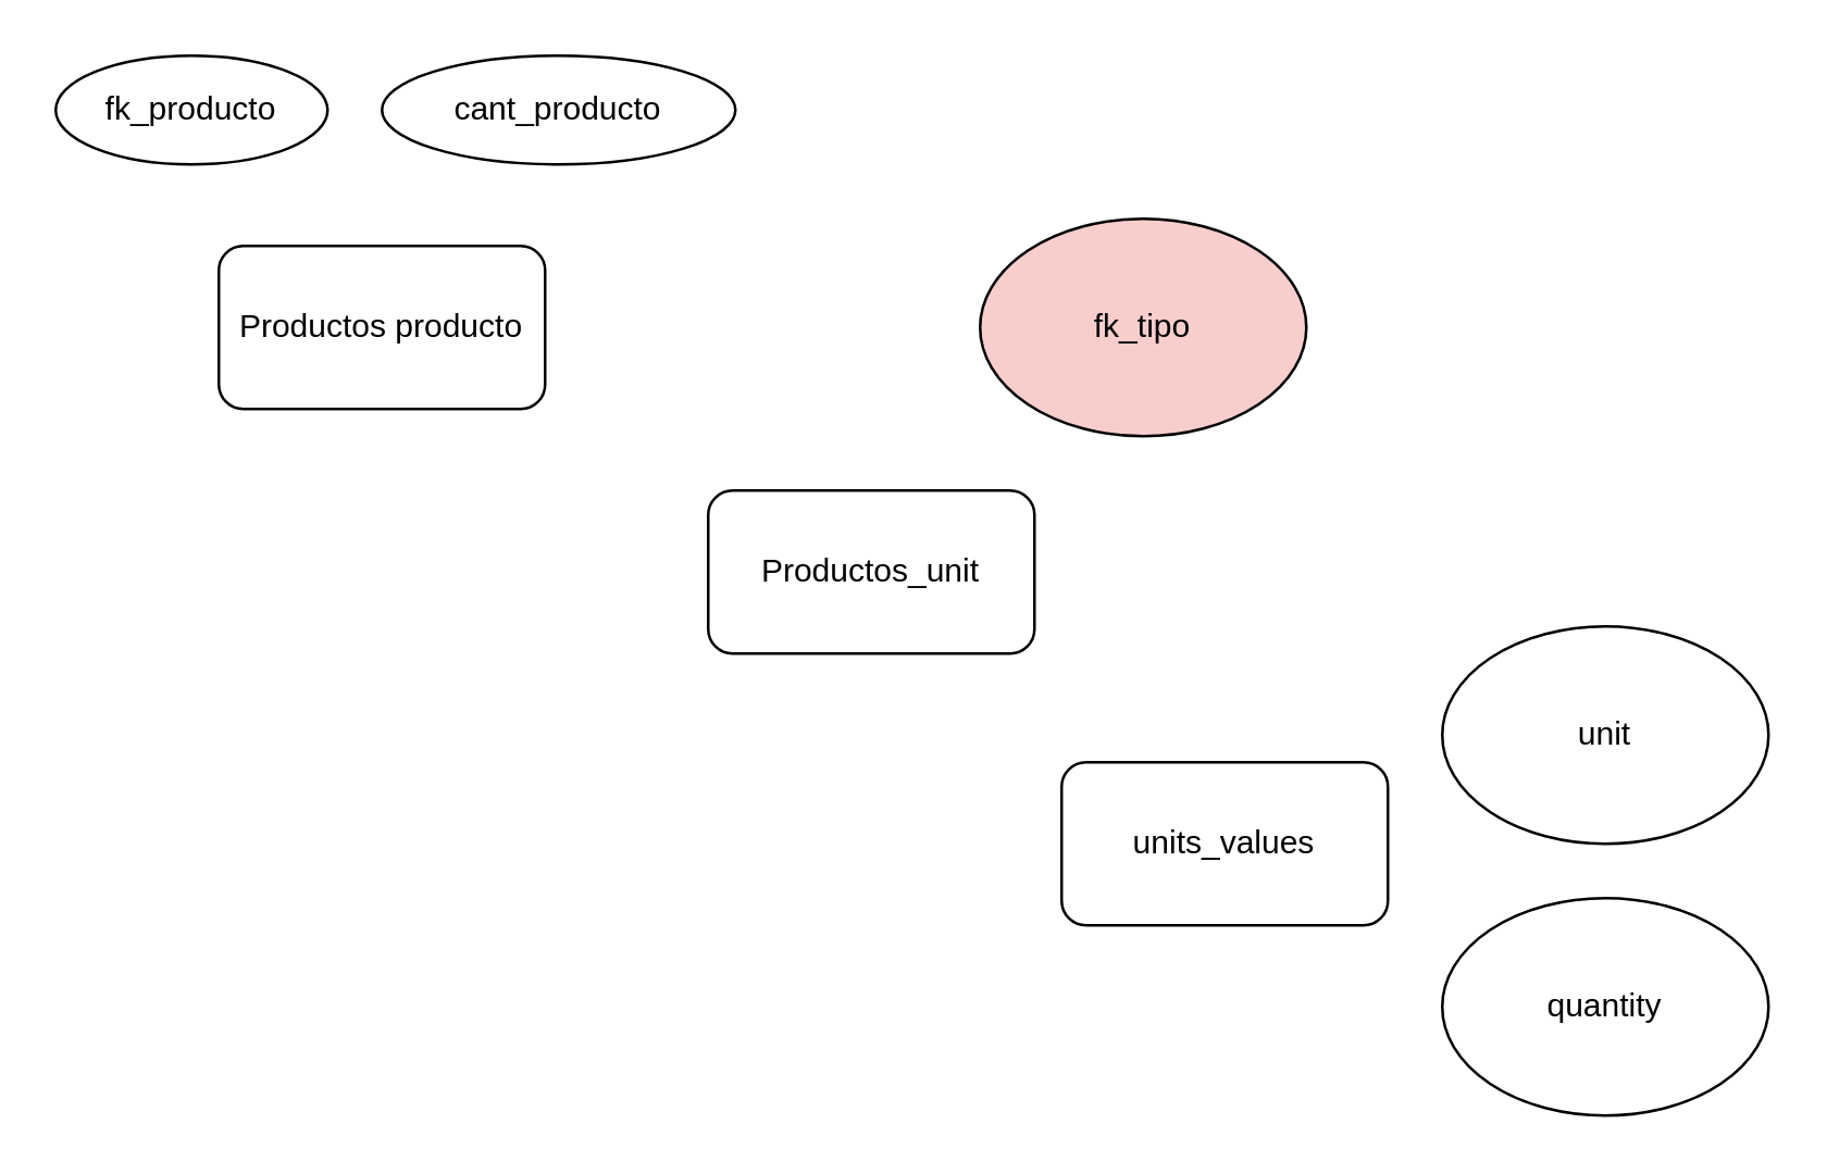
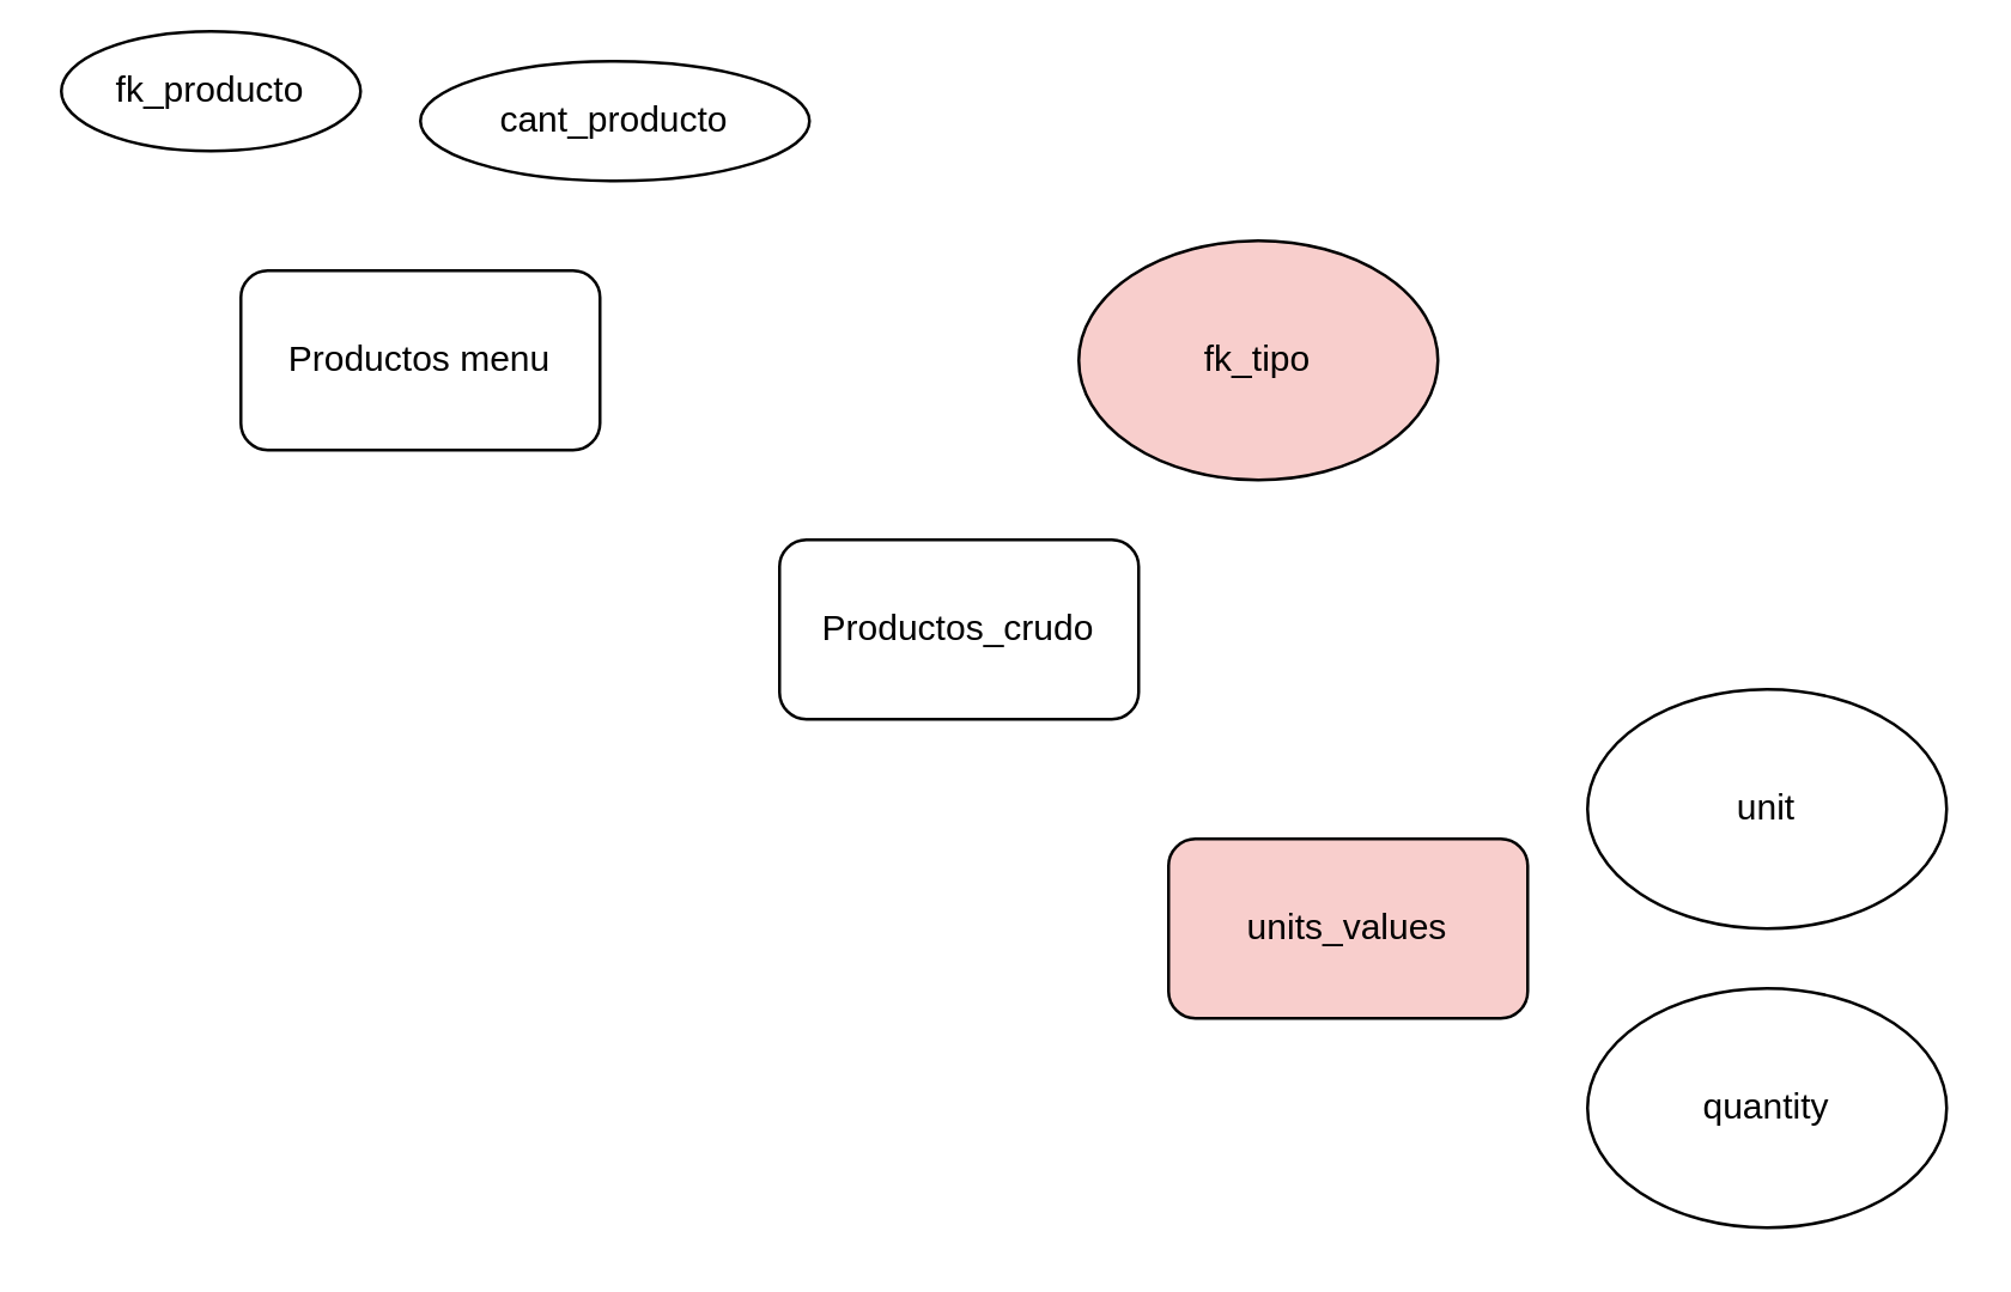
- <mxCell id="4" value="fk_producto" style="ellipse;whiteSpace=wrap;html=1;" vertex="1" parent="1"><mxGeometry x="20" y="20" width="100" height="40" as="geometry" /></mxCell>
+ <mxCell id="4" value="fk_producto" style="ellipse;whiteSpace=wrap;html=1;" vertex="1" parent="1"><mxGeometry x="20" y="10" width="100" height="40" as="geometry" /></mxCell>
- <mxCell id="2" value="Productos producto" style="rounded=1;whiteSpace=wrap;html=1;" vertex="1" parent="1"><mxGeometry x="80" y="90" width="120" height="60" as="geometry" /></mxCell>
+ <mxCell id="2" value="Productos menu" style="rounded=1;whiteSpace=wrap;html=1;" vertex="1" parent="1"><mxGeometry x="80" y="90" width="120" height="60" as="geometry" /></mxCell>
- <mxCell id="3" value="Productos_unit" style="rounded=1;whiteSpace=wrap;html=1;" vertex="1" parent="1"><mxGeometry x="260" y="180" width="120" height="60" as="geometry" /></mxCell>
+ <mxCell id="3" value="Productos_crudo" style="rounded=1;whiteSpace=wrap;html=1;" vertex="1" parent="1"><mxGeometry x="260" y="180" width="120" height="60" as="geometry" /></mxCell>
- <mxCell id="7" value="units_values" style="rounded=1;whiteSpace=wrap;html=1;" vertex="1" parent="1"><mxGeometry x="390" y="280" width="120" height="60" as="geometry" /></mxCell>
+ <mxCell id="7" value="units_values" style="rounded=1;whiteSpace=wrap;html=1;fillColor=#f8cecc;" vertex="1" parent="1"><mxGeometry x="390" y="280" width="120" height="60" as="geometry" /></mxCell>
